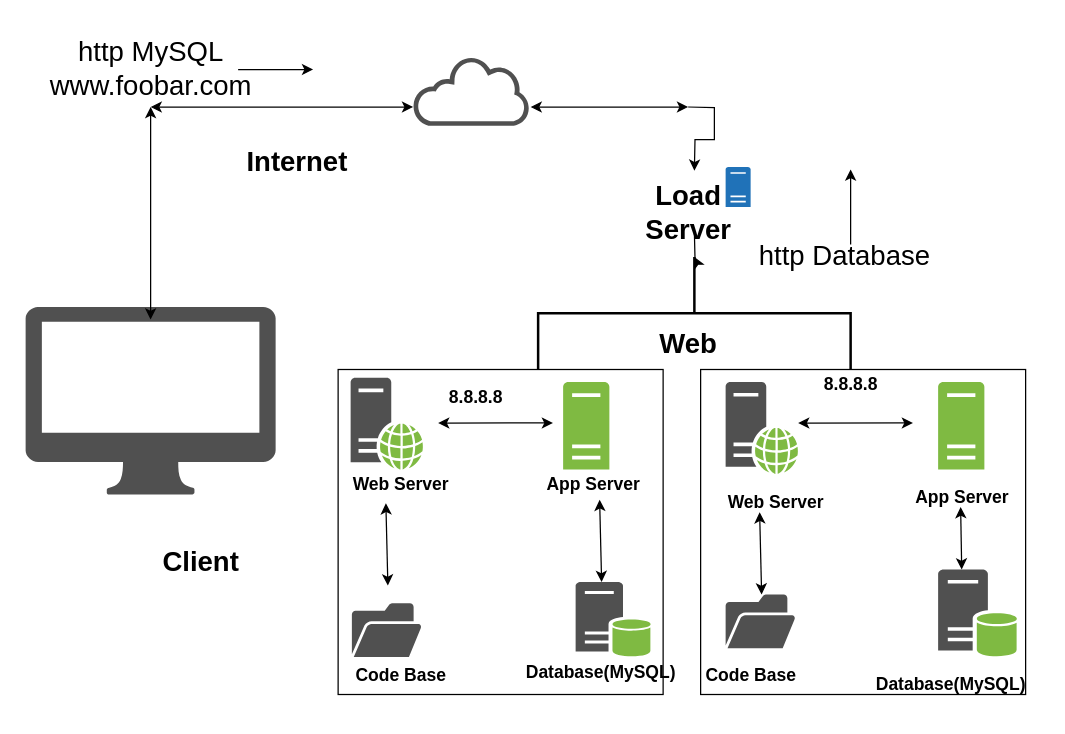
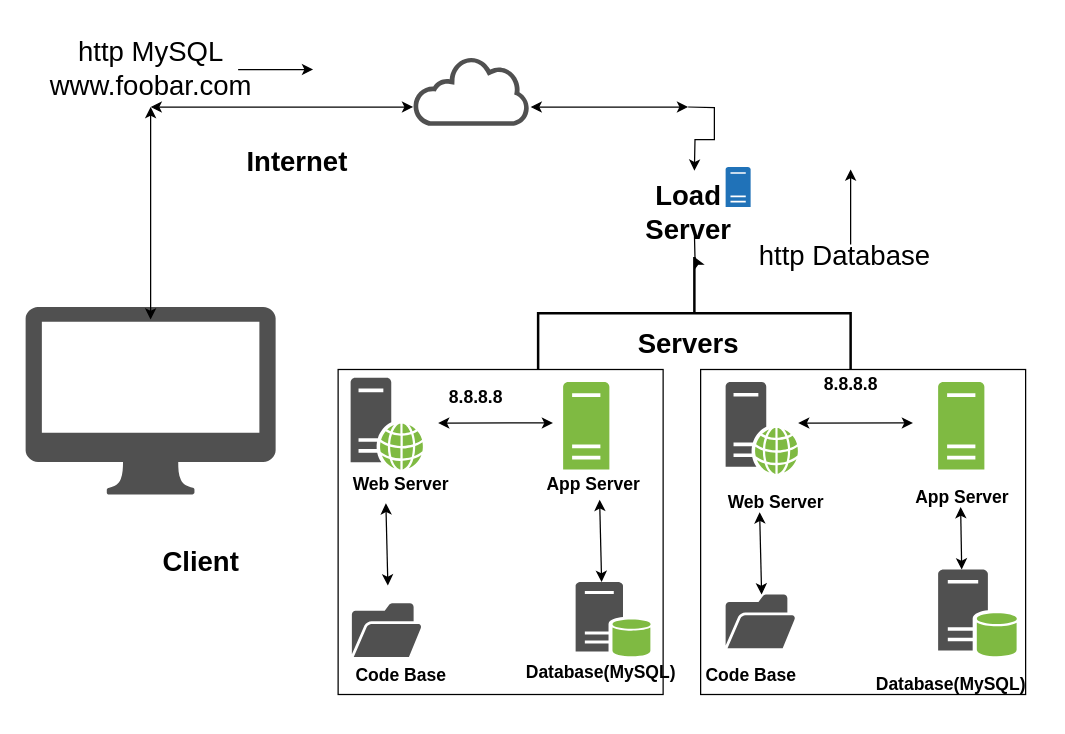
- <mxCell id="38" value="&lt;font style=&quot;font-size: 22px;&quot;&gt;&lt;b&gt;Web&lt;/b&gt;&lt;/font&gt;" style="text;html=1;align=center;verticalAlign=middle;resizable=0;points=[];autosize=1;strokeColor=none;fillColor=none;" vertex="1" parent="1"><mxGeometry x="500" y="255" width="100" height="40" as="geometry" /></mxCell>
+ <mxCell id="38" value="&lt;font style=&quot;font-size: 22px;&quot;&gt;&lt;b&gt;Servers&lt;/b&gt;&lt;/font&gt;" style="text;html=1;align=center;verticalAlign=middle;resizable=0;points=[];autosize=1;strokeColor=none;fillColor=none;" vertex="1" parent="1"><mxGeometry x="500" y="255" width="100" height="40" as="geometry" /></mxCell>
